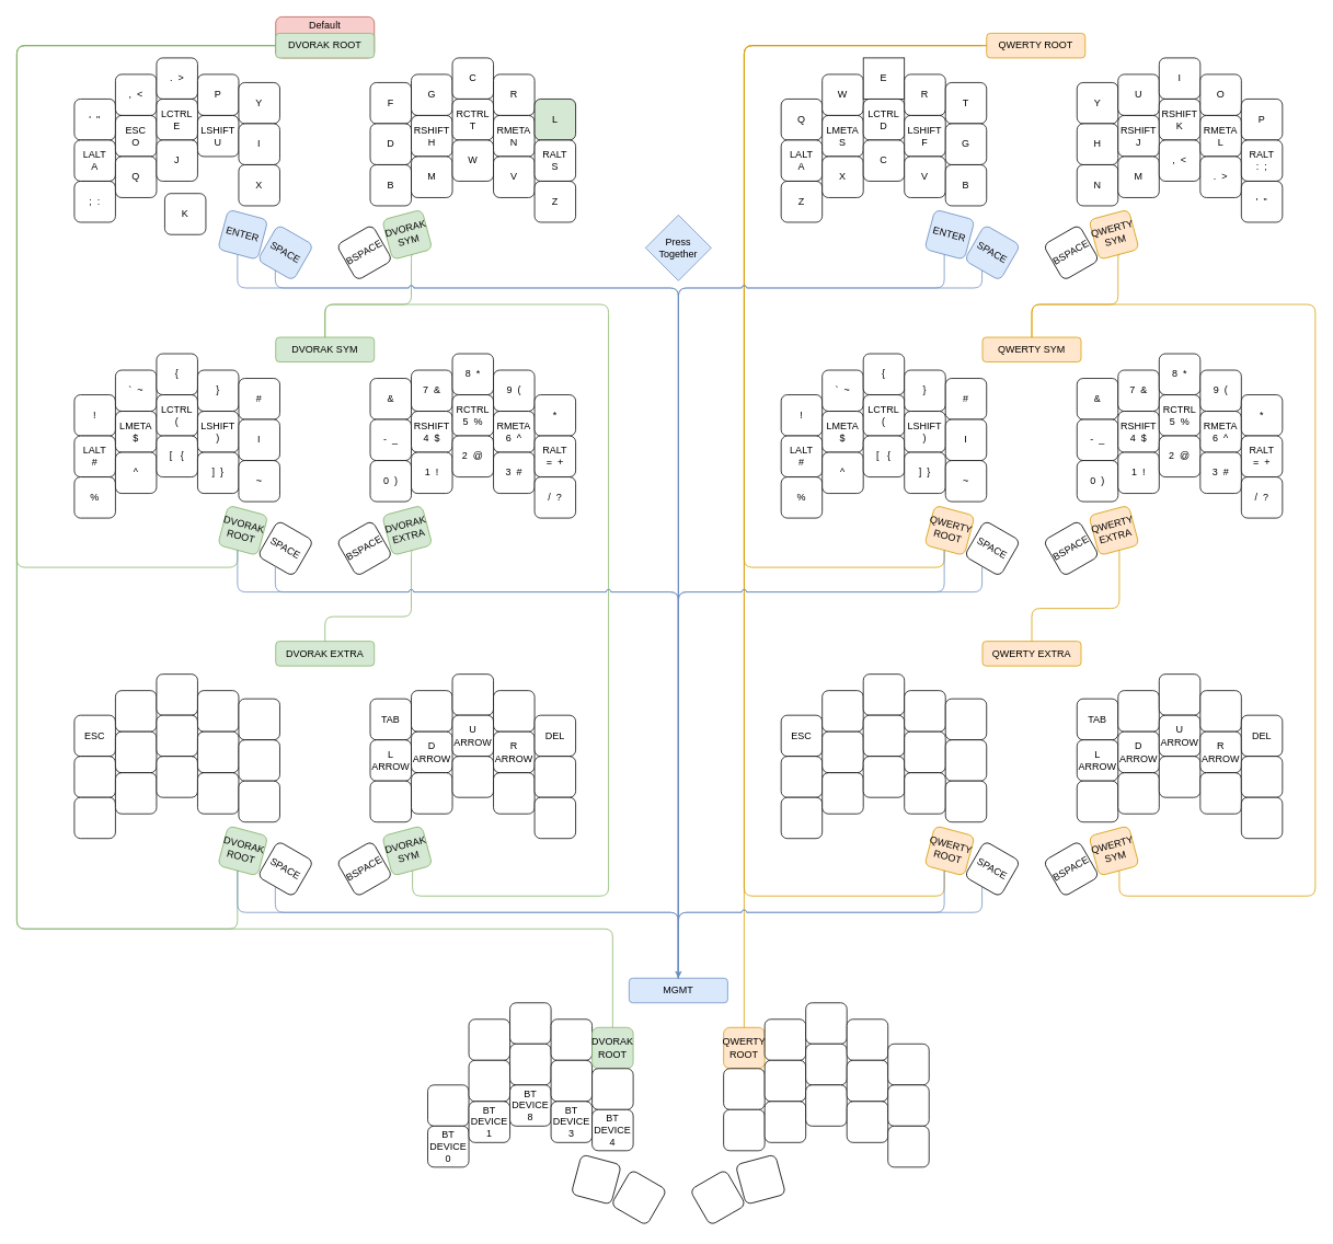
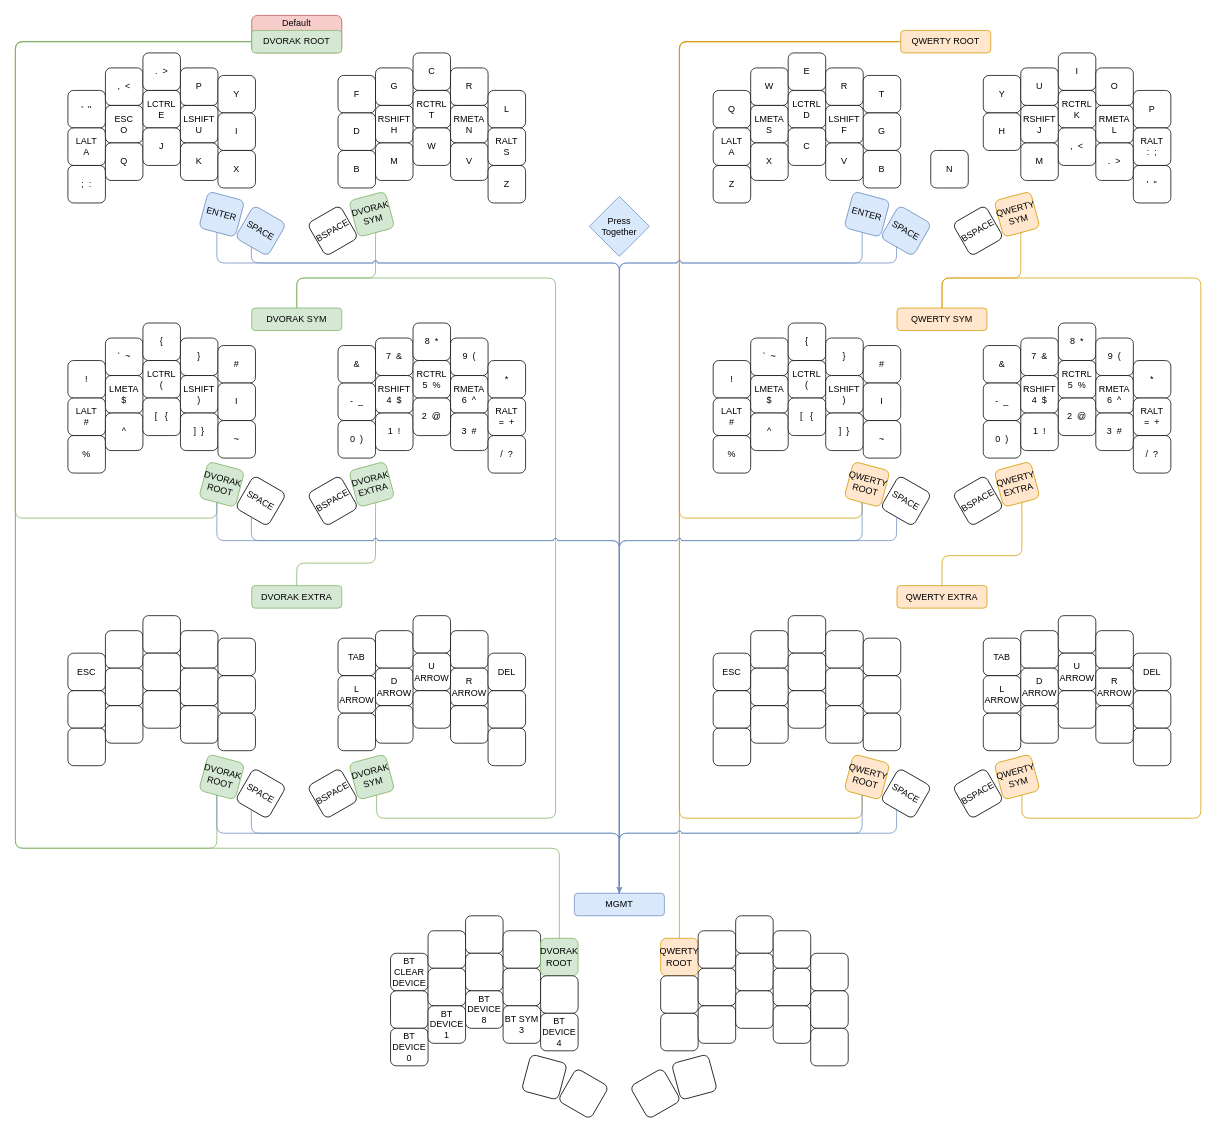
- <mxCell id="84" value="E" style="whiteSpace=wrap;html=1;rounded=0;" vertex="1" parent="77"><mxGeometry x="100" width="50" height="50" as="geometry" /></mxCell>
+ <mxCell id="84" value="E" style="rounded=1;whiteSpace=wrap;html=1;" vertex="1" parent="77"><mxGeometry x="100" width="50" height="50" as="geometry" /></mxCell>
- <mxCell id="215" value="L" style="rounded=1;whiteSpace=wrap;html=1;fillColor=#d5e8d4;" vertex="1" parent="187"><mxGeometry x="560" y="50" width="50" height="50" as="geometry" /></mxCell>
+ <mxCell id="215" value="L" style="rounded=1;whiteSpace=wrap;html=1;" vertex="1" parent="187"><mxGeometry x="560" y="50" width="50" height="50" as="geometry" /></mxCell>
- <mxCell id="100" value="RSHIFT&lt;br&gt;K" style="rounded=1;whiteSpace=wrap;html=1;" vertex="1" parent="77"><mxGeometry x="460" y="50" width="50" height="50" as="geometry" /></mxCell>
+ <mxCell id="100" value="RCTRL&lt;br&gt;K" style="rounded=1;whiteSpace=wrap;html=1;" vertex="1" parent="77"><mxGeometry x="460" y="50" width="50" height="50" as="geometry" /></mxCell>
- <mxCell id="95" value="N" style="rounded=1;whiteSpace=wrap;html=1;" vertex="1" parent="77"><mxGeometry x="360" y="130" width="50" height="50" as="geometry" /></mxCell>
+ <mxCell id="95" value="N" style="rounded=1;whiteSpace=wrap;html=1;" vertex="1" parent="77"><mxGeometry x="290" y="130" width="50" height="50" as="geometry" /></mxCell>
- <mxCell id="199" value="K" style="rounded=1;whiteSpace=wrap;html=1;" vertex="1" parent="187"><mxGeometry x="110" y="165" width="50" height="50" as="geometry" /></mxCell>
+ <mxCell id="199" value="K" style="rounded=1;whiteSpace=wrap;html=1;" vertex="1" parent="187"><mxGeometry x="150" y="120" width="50" height="50" as="geometry" /></mxCell>
+ <mxCell id="225" value="BT CLEAR DEVICE" style="rounded=1;whiteSpace=wrap;html=1;" vertex="1" parent="224"><mxGeometry y="50" width="50" height="50" as="geometry" /></mxCell>
- <mxCell id="236" value="BT DEVICE 3" style="rounded=1;whiteSpace=wrap;html=1;" vertex="1" parent="224"><mxGeometry x="150" y="120" width="50" height="50" as="geometry" /></mxCell>
+ <mxCell id="236" value="BT SYM 3" style="rounded=1;whiteSpace=wrap;html=1;" vertex="1" parent="224"><mxGeometry x="150" y="120" width="50" height="50" as="geometry" /></mxCell>
